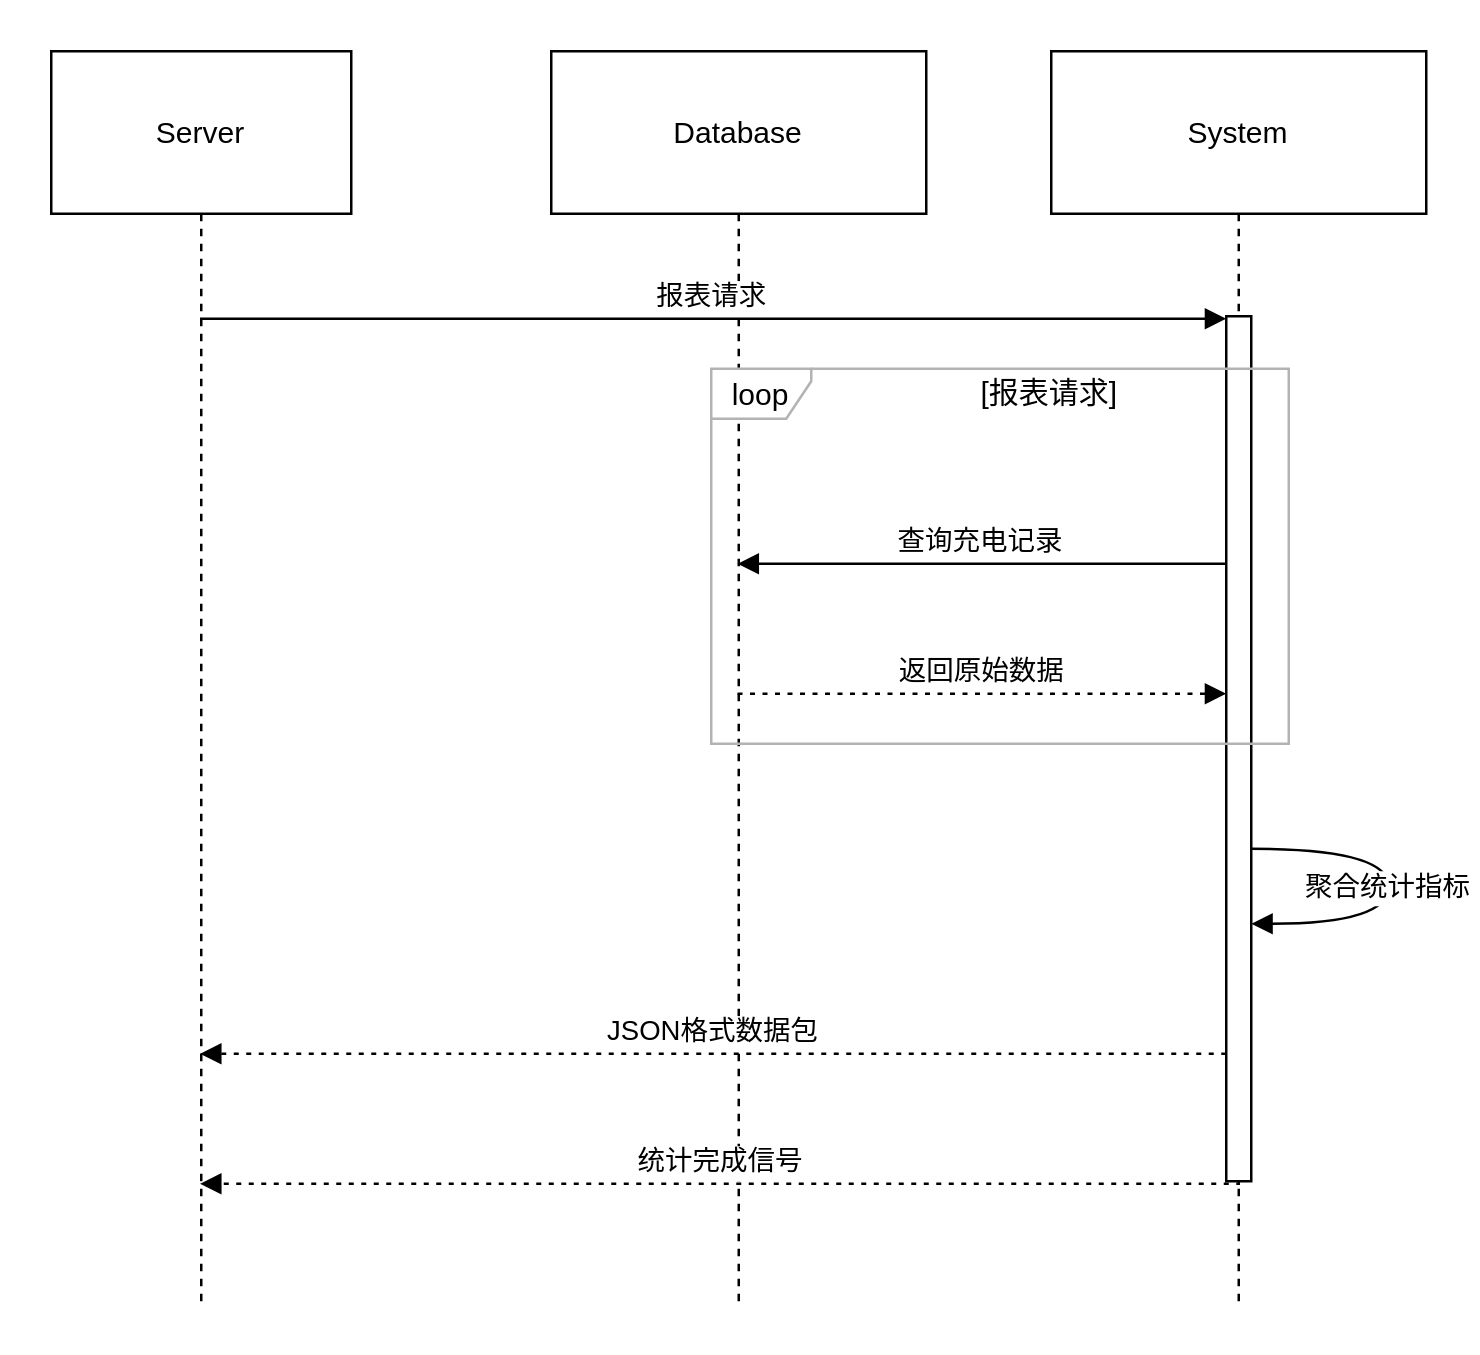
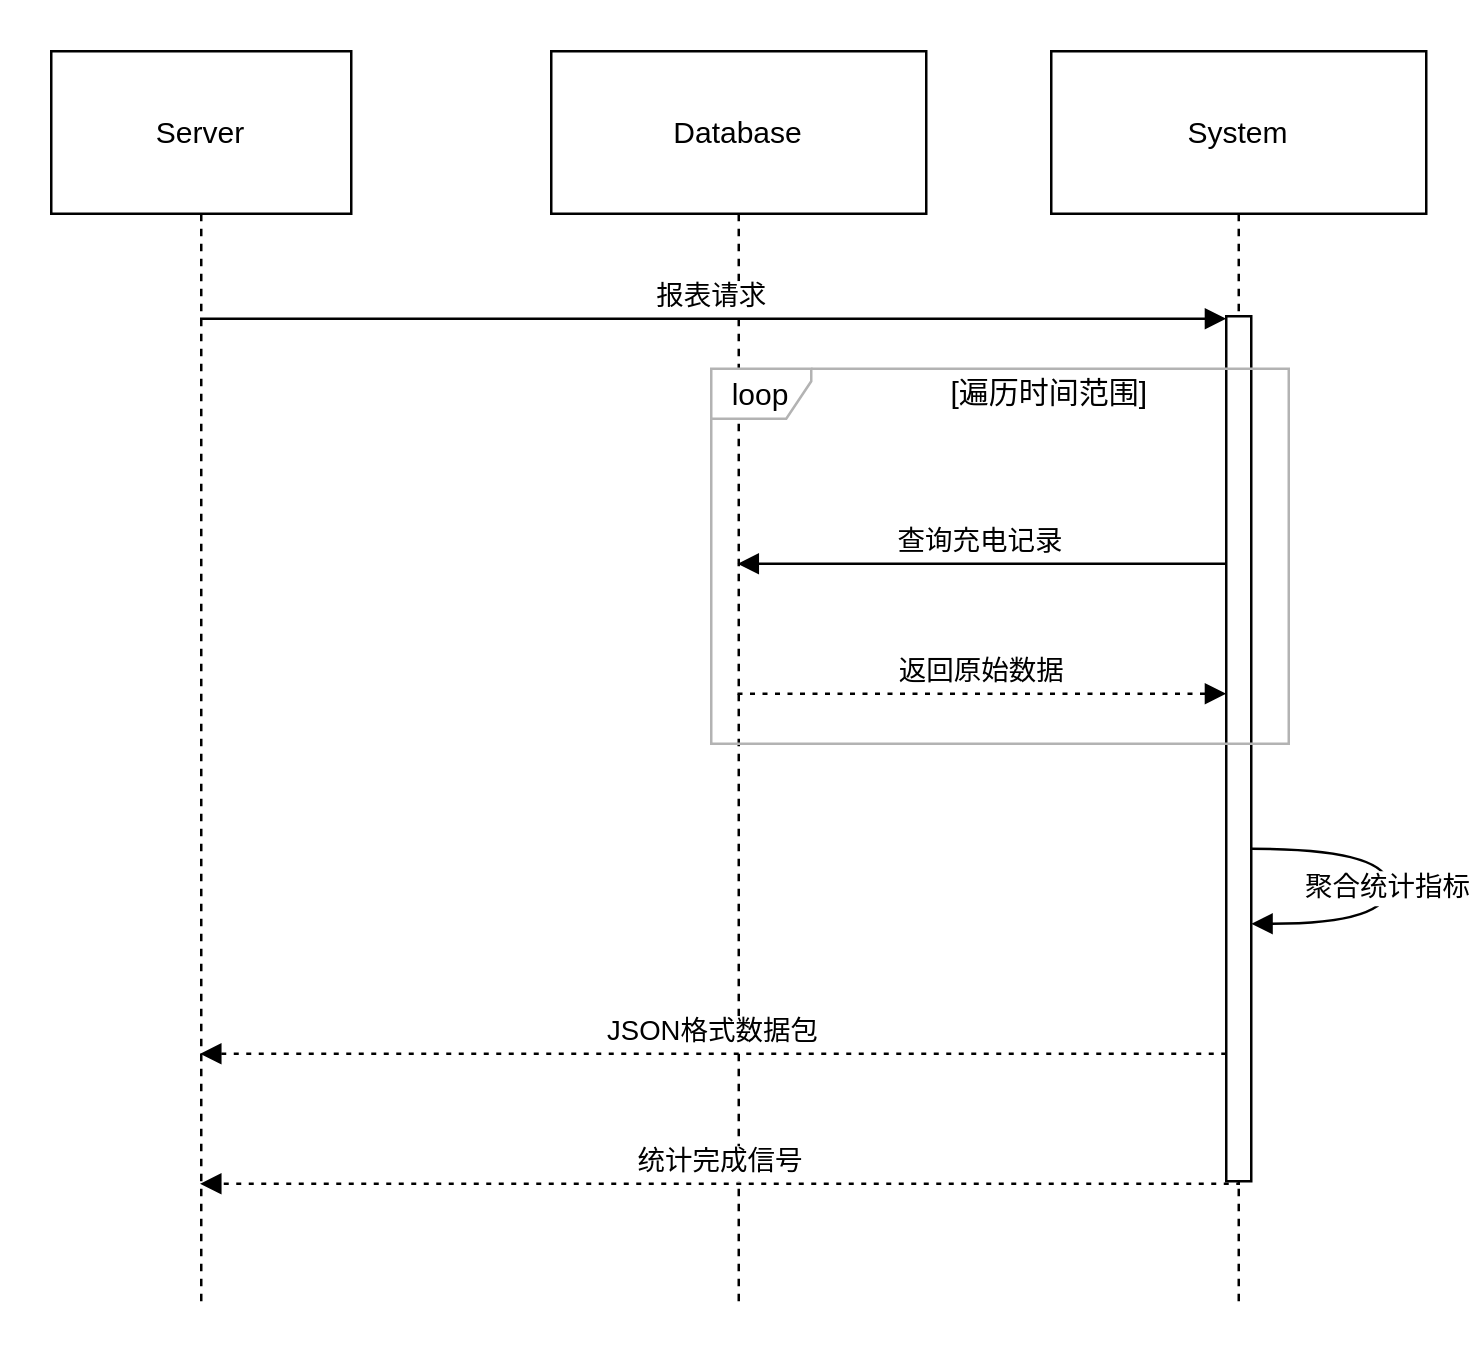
- <mxCell id="7" value="[报表请求]" style="text;strokeColor=none;fillColor=none;align=center;verticalAlign=middle;whiteSpace=wrap;" vertex="1" parent="6"><mxGeometry x="40" width="191" height="20" as="geometry" /></mxCell>
+ <mxCell id="7" value="[遍历时间范围]" style="text;strokeColor=none;fillColor=none;align=center;verticalAlign=middle;whiteSpace=wrap;" vertex="1" parent="6"><mxGeometry x="40" width="191" height="20" as="geometry" /></mxCell>
